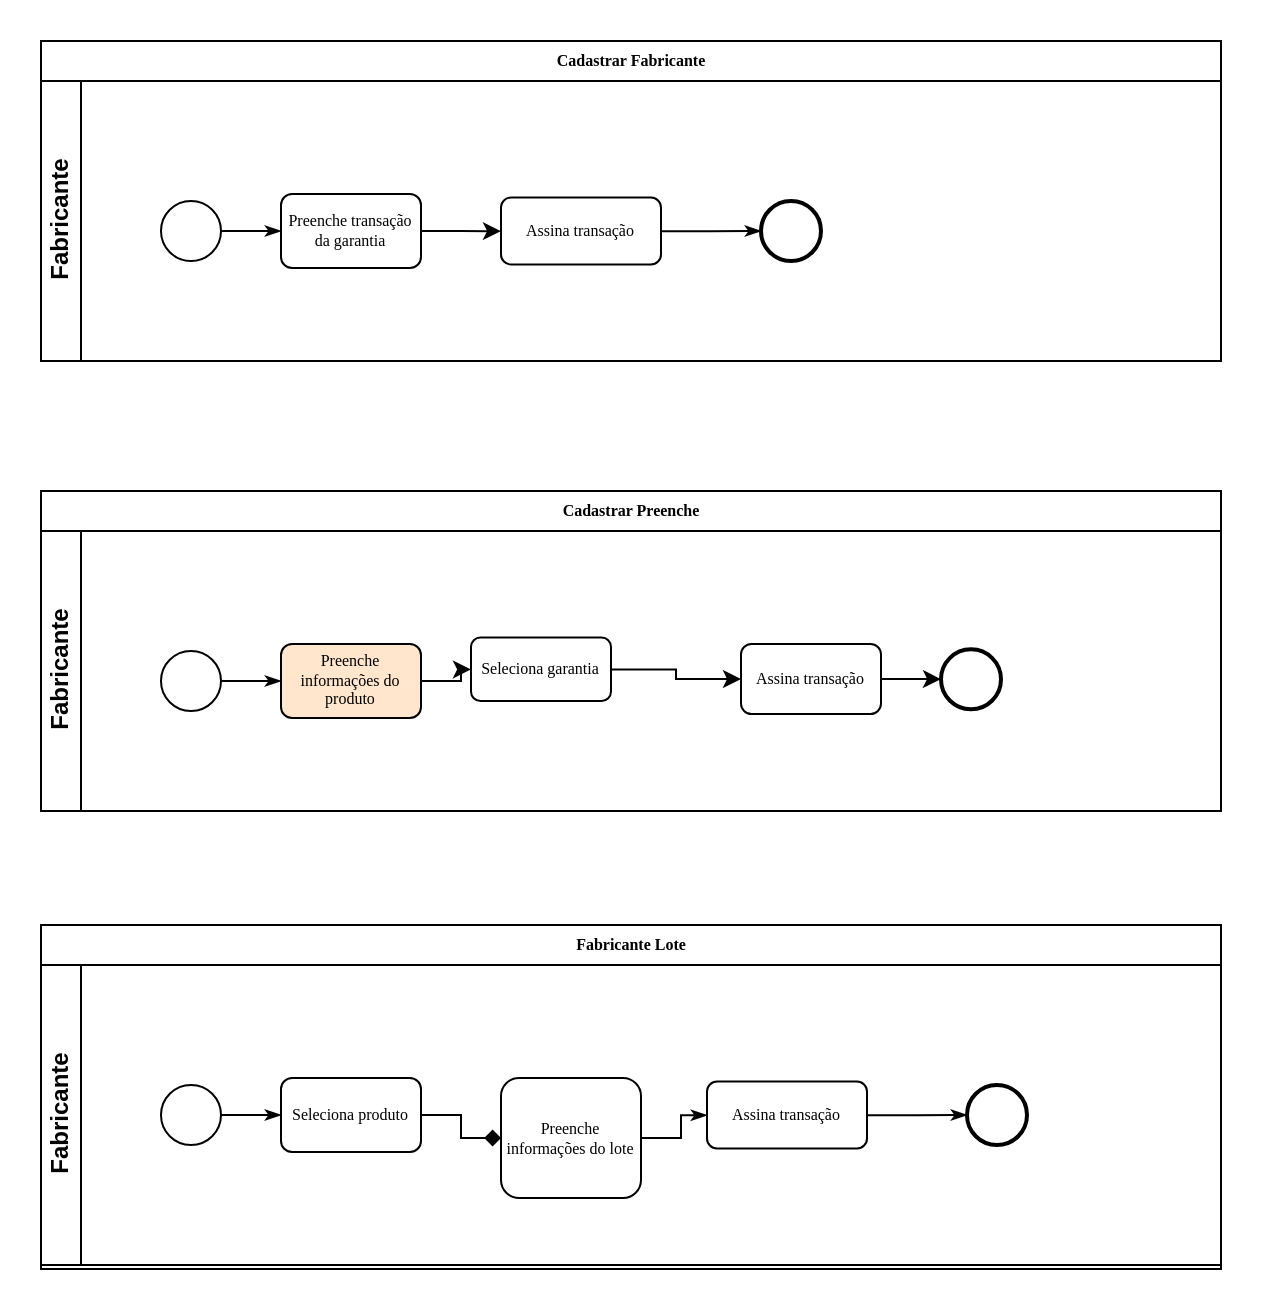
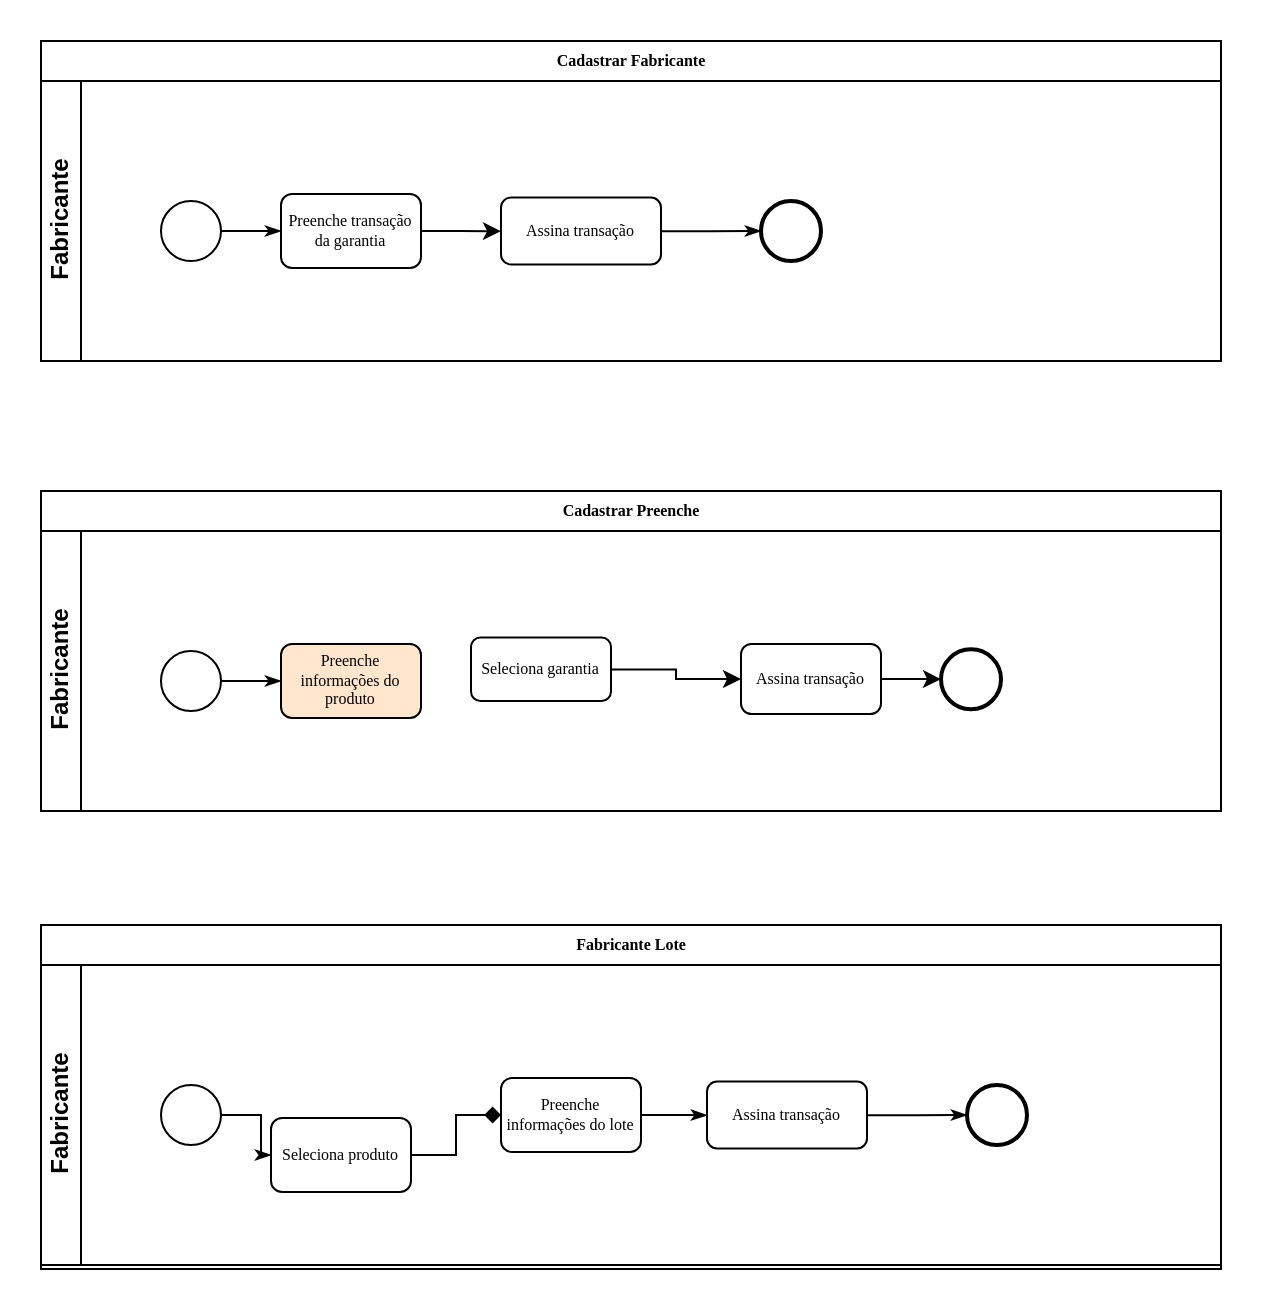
- <mxCell id="6" value="" style="edgeStyle=orthogonalEdgeStyle;rounded=0;orthogonalLoop=1;jettySize=auto;html=1;" edge="1" parent="3" source="7" target="9"><mxGeometry relative="1" as="geometry" /></mxCell>
- <mxCell id="18" value="Seleciona produto" style="rounded=1;whiteSpace=wrap;html=1;shadow=0;labelBackgroundColor=none;strokeWidth=1;fontFamily=Verdana;fontSize=8;align=center;" vertex="1" parent="14"><mxGeometry x="120" y="56.5" width="70" height="37" as="geometry" /></mxCell>
+ <mxCell id="18" value="Seleciona produto" style="rounded=1;whiteSpace=wrap;html=1;shadow=0;labelBackgroundColor=none;strokeWidth=1;fontFamily=Verdana;fontSize=8;align=center;" vertex="1" parent="14"><mxGeometry x="115" y="76.5" width="70" height="37" as="geometry" /></mxCell>
- <mxCell id="19" value="Preenche informações do lote" style="rounded=1;whiteSpace=wrap;html=1;shadow=0;labelBackgroundColor=none;strokeWidth=1;fontFamily=Verdana;fontSize=8;align=center;" vertex="1" parent="14"><mxGeometry x="230" y="56.5" width="70" height="60" as="geometry" /></mxCell>
+ <mxCell id="19" value="Preenche informações do lote" style="rounded=1;whiteSpace=wrap;html=1;shadow=0;labelBackgroundColor=none;strokeWidth=1;fontFamily=Verdana;fontSize=8;align=center;" vertex="1" parent="14"><mxGeometry x="230" y="56.5" width="70" height="37" as="geometry" /></mxCell>
